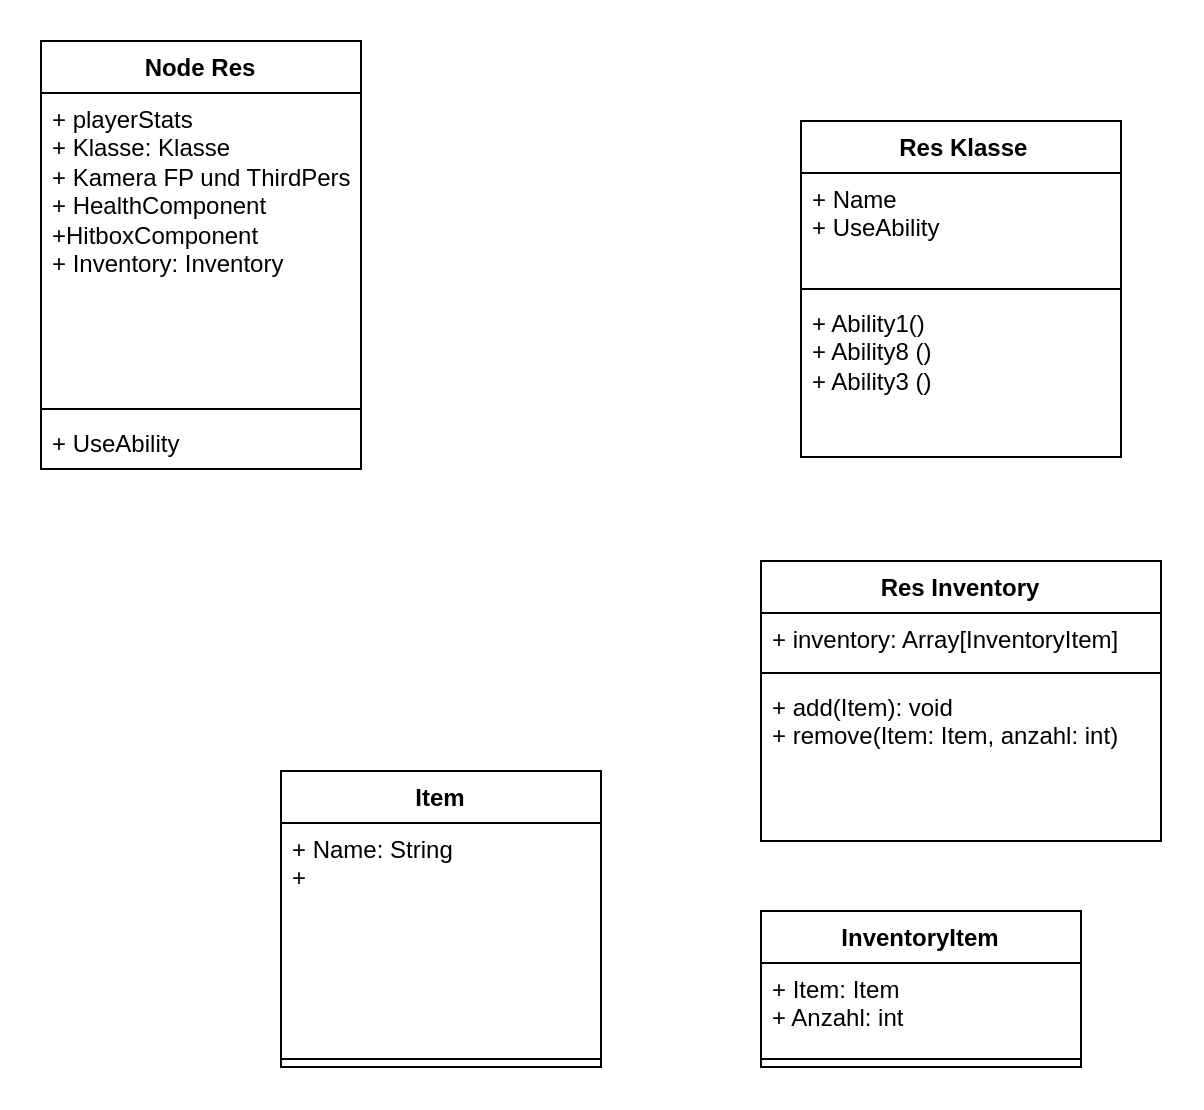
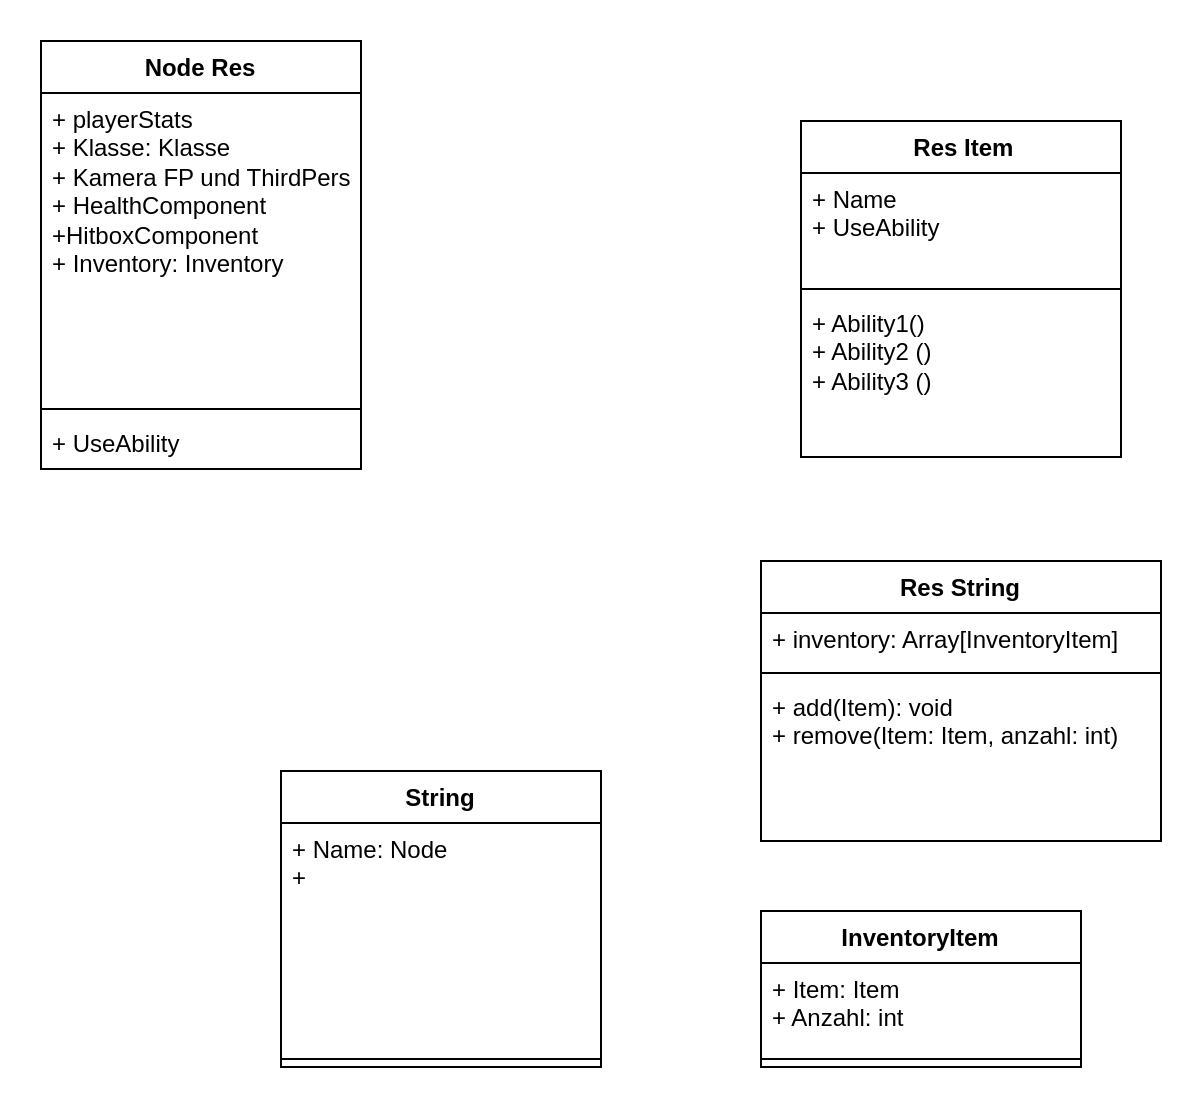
- <mxCell id="6" value="&amp;nbsp;Res Klasse" style="swimlane;fontStyle=1;align=center;verticalAlign=top;childLayout=stackLayout;horizontal=1;startSize=26;horizontalStack=0;resizeParent=1;resizeParentMax=0;resizeLast=0;collapsible=1;marginBottom=0;whiteSpace=wrap;html=1;" parent="1" vertex="1"><mxGeometry x="400" y="60" width="160" height="168" as="geometry" /></mxCell>
+ <mxCell id="6" value="&amp;nbsp;Res Item" style="swimlane;fontStyle=1;align=center;verticalAlign=top;childLayout=stackLayout;horizontal=1;startSize=26;horizontalStack=0;resizeParent=1;resizeParentMax=0;resizeLast=0;collapsible=1;marginBottom=0;whiteSpace=wrap;html=1;" parent="1" vertex="1"><mxGeometry x="400" y="60" width="160" height="168" as="geometry" /></mxCell>
- <mxCell id="9" value="+ Ability1()&lt;div&gt;+ Ability8 ()&lt;/div&gt;&lt;div&gt;+ Ability3 ()&lt;/div&gt;" style="text;strokeColor=none;fillColor=none;align=left;verticalAlign=top;spacingLeft=4;spacingRight=4;overflow=hidden;rotatable=0;points=[[0,0.5],[1,0.5]];portConstraint=eastwest;whiteSpace=wrap;html=1;" parent="6" vertex="1"><mxGeometry y="88" width="160" height="80" as="geometry" /></mxCell>
+ <mxCell id="9" value="+ Ability1()&lt;div&gt;+ Ability2 ()&lt;/div&gt;&lt;div&gt;+ Ability3 ()&lt;/div&gt;" style="text;strokeColor=none;fillColor=none;align=left;verticalAlign=top;spacingLeft=4;spacingRight=4;overflow=hidden;rotatable=0;points=[[0,0.5],[1,0.5]];portConstraint=eastwest;whiteSpace=wrap;html=1;" parent="6" vertex="1"><mxGeometry y="88" width="160" height="80" as="geometry" /></mxCell>
- <mxCell id="10" value="Res Inventory" style="swimlane;fontStyle=1;align=center;verticalAlign=top;childLayout=stackLayout;horizontal=1;startSize=26;horizontalStack=0;resizeParent=1;resizeParentMax=0;resizeLast=0;collapsible=1;marginBottom=0;whiteSpace=wrap;html=1;" parent="1" vertex="1"><mxGeometry x="380" y="280" width="200" height="140" as="geometry" /></mxCell>
+ <mxCell id="10" value="Res String" style="swimlane;fontStyle=1;align=center;verticalAlign=top;childLayout=stackLayout;horizontal=1;startSize=26;horizontalStack=0;resizeParent=1;resizeParentMax=0;resizeLast=0;collapsible=1;marginBottom=0;whiteSpace=wrap;html=1;" parent="1" vertex="1"><mxGeometry x="380" y="280" width="200" height="140" as="geometry" /></mxCell>
- <mxCell id="17" value="Item" style="swimlane;fontStyle=1;align=center;verticalAlign=top;childLayout=stackLayout;horizontal=1;startSize=26;horizontalStack=0;resizeParent=1;resizeParentMax=0;resizeLast=0;collapsible=1;marginBottom=0;whiteSpace=wrap;html=1;" parent="1" vertex="1"><mxGeometry x="140" y="385" width="160" height="148" as="geometry" /></mxCell>
+ <mxCell id="17" value="String" style="swimlane;fontStyle=1;align=center;verticalAlign=top;childLayout=stackLayout;horizontal=1;startSize=26;horizontalStack=0;resizeParent=1;resizeParentMax=0;resizeLast=0;collapsible=1;marginBottom=0;whiteSpace=wrap;html=1;" parent="1" vertex="1"><mxGeometry x="140" y="385" width="160" height="148" as="geometry" /></mxCell>
- <mxCell id="18" value="+ Name: String&lt;div&gt;+&amp;nbsp;&lt;/div&gt;" style="text;strokeColor=none;fillColor=none;align=left;verticalAlign=top;spacingLeft=4;spacingRight=4;overflow=hidden;rotatable=0;points=[[0,0.5],[1,0.5]];portConstraint=eastwest;whiteSpace=wrap;html=1;" parent="17" vertex="1"><mxGeometry y="26" width="160" height="114" as="geometry" /></mxCell>
+ <mxCell id="18" value="+ Name: Node&lt;div&gt;+&amp;nbsp;&lt;/div&gt;" style="text;strokeColor=none;fillColor=none;align=left;verticalAlign=top;spacingLeft=4;spacingRight=4;overflow=hidden;rotatable=0;points=[[0,0.5],[1,0.5]];portConstraint=eastwest;whiteSpace=wrap;html=1;" parent="17" vertex="1"><mxGeometry y="26" width="160" height="114" as="geometry" /></mxCell>
